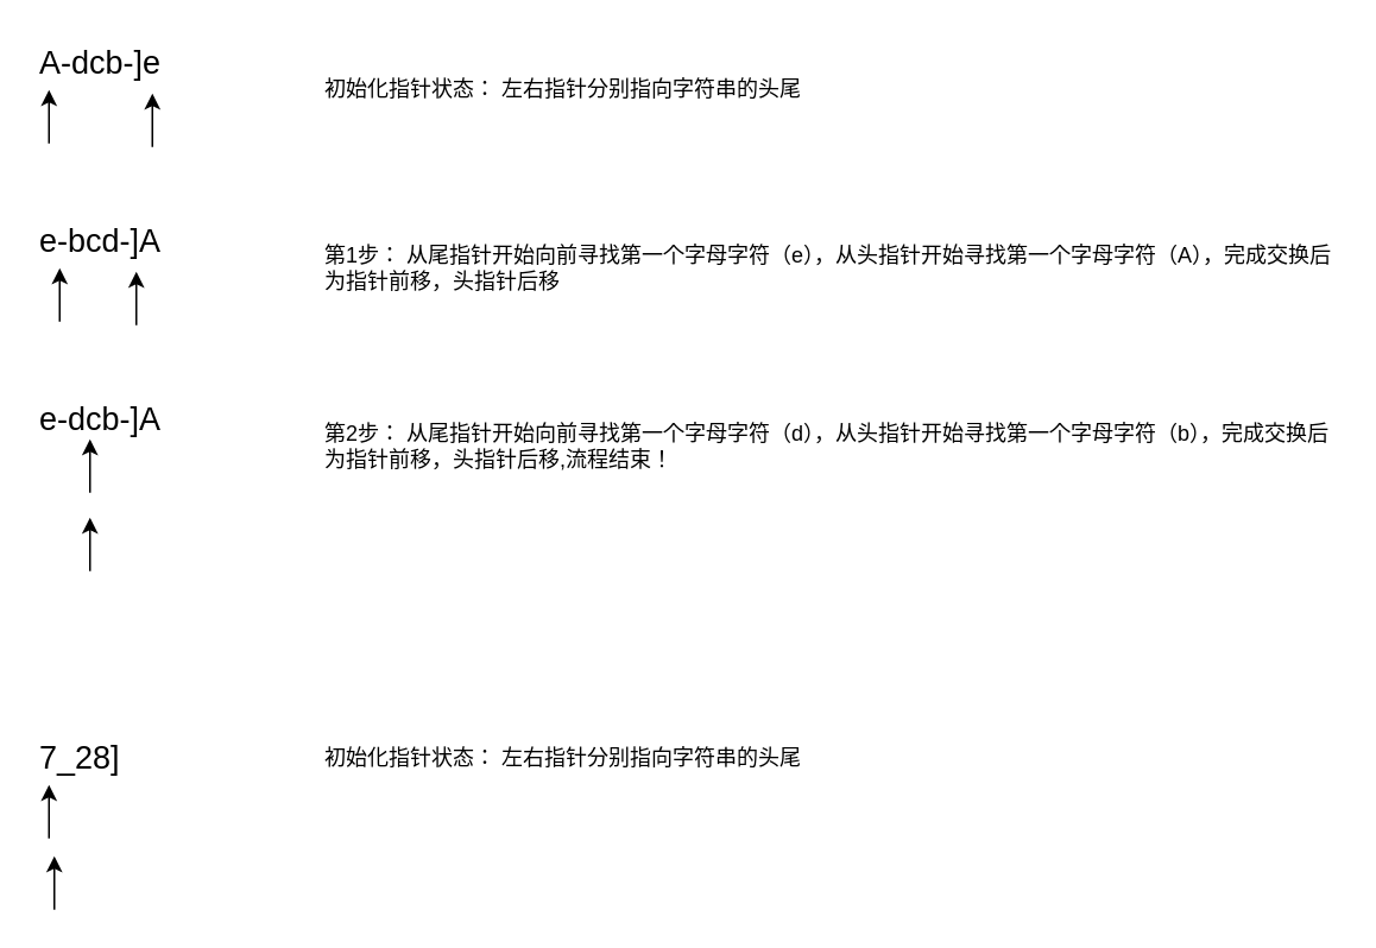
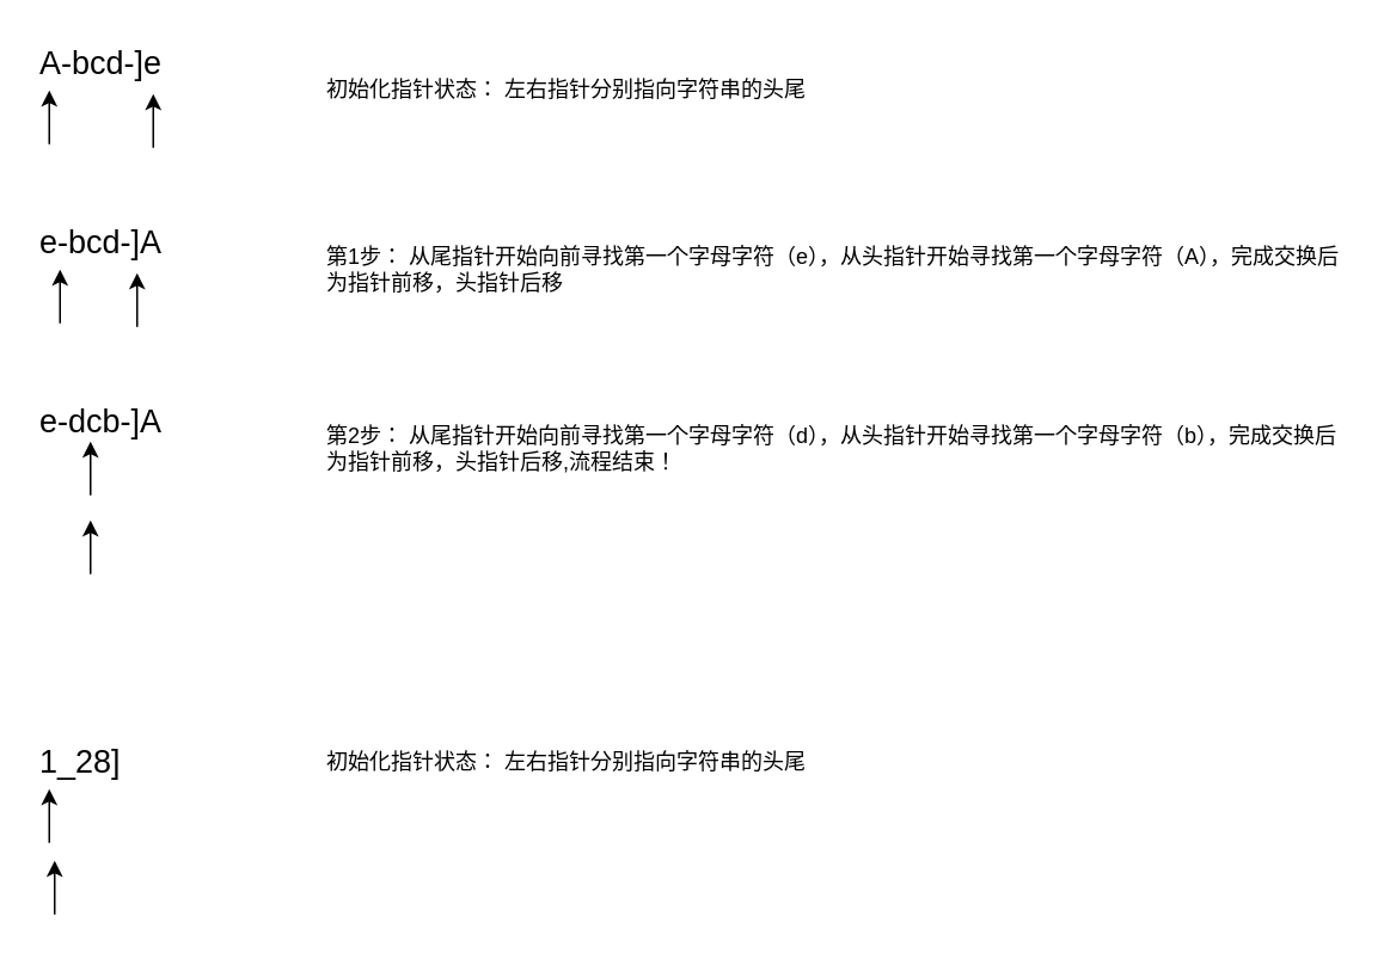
- <mxCell id="2" value="&lt;span style=&quot;font-size: 18px&quot;&gt;A-dcb-]e&lt;/span&gt;" style="text;html=1;strokeColor=none;fillColor=none;align=left;verticalAlign=middle;whiteSpace=wrap;rounded=0;" vertex="1" parent="1"><mxGeometry x="20" y="20" width="290" height="30" as="geometry" /></mxCell>
+ <mxCell id="2" value="&lt;span style=&quot;font-size: 18px&quot;&gt;A-bcd-]e&lt;/span&gt;" style="text;html=1;strokeColor=none;fillColor=none;align=left;verticalAlign=middle;whiteSpace=wrap;rounded=0;" vertex="1" parent="1"><mxGeometry x="20" y="20" width="290" height="30" as="geometry" /></mxCell>
- <mxCell id="14" value="&lt;span style=&quot;font-size: 18px&quot;&gt;7_28]&lt;/span&gt;" style="text;html=1;strokeColor=none;fillColor=none;align=left;verticalAlign=middle;whiteSpace=wrap;rounded=0;" vertex="1" parent="1"><mxGeometry x="20" y="410" width="290" height="30" as="geometry" /></mxCell>
+ <mxCell id="14" value="&lt;span style=&quot;font-size: 18px&quot;&gt;1_28]&lt;/span&gt;" style="text;html=1;strokeColor=none;fillColor=none;align=left;verticalAlign=middle;whiteSpace=wrap;rounded=0;" vertex="1" parent="1"><mxGeometry x="20" y="410" width="290" height="30" as="geometry" /></mxCell>
